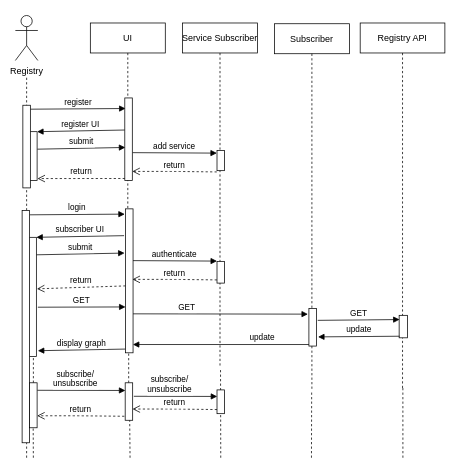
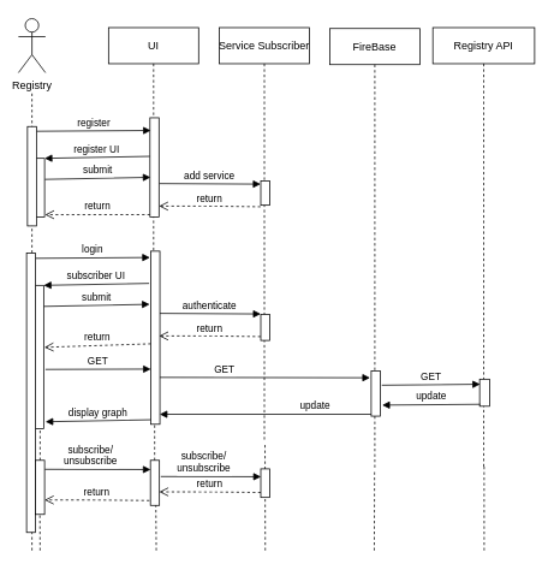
- <mxCell id="28" value="Subscriber" style="shape=umlLifeline;perimeter=lifelinePerimeter;container=0;collapsible=0;recursiveResize=0;rounded=0;shadow=0;strokeWidth=1;" parent="27" vertex="1"><mxGeometry width="100" height="490" as="geometry" /></mxCell>
+ <mxCell id="28" value="FireBase" style="shape=umlLifeline;perimeter=lifelinePerimeter;container=0;collapsible=0;recursiveResize=0;rounded=0;shadow=0;strokeWidth=1;" parent="27" vertex="1"><mxGeometry width="100" height="490" as="geometry" /></mxCell>
